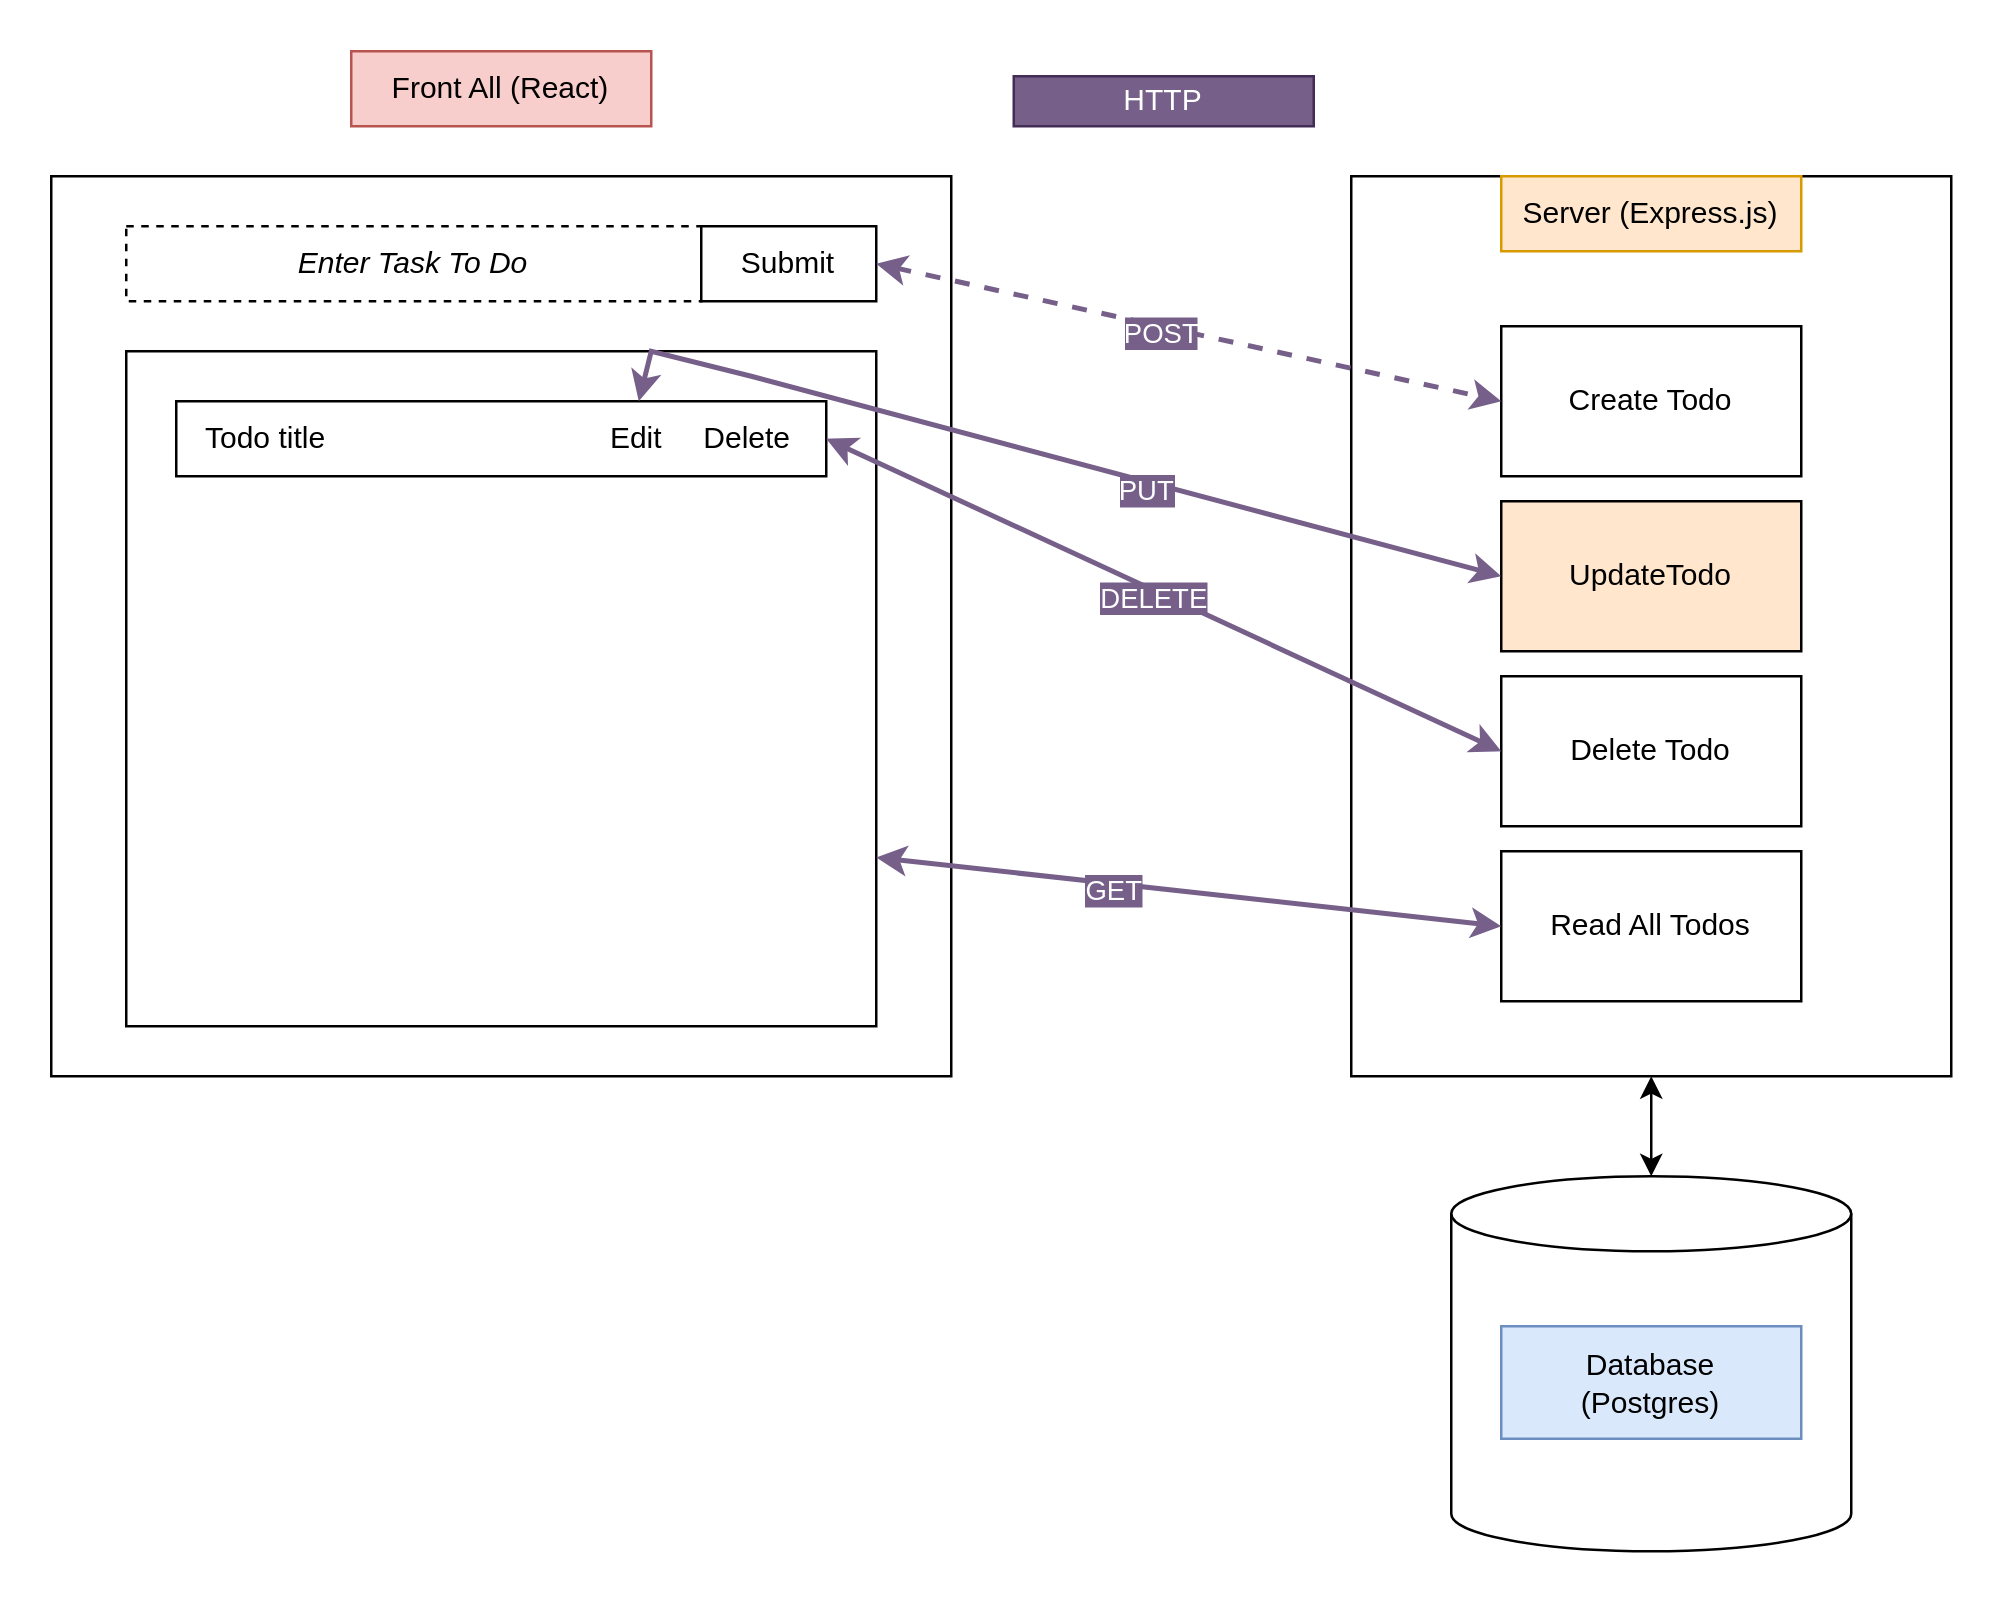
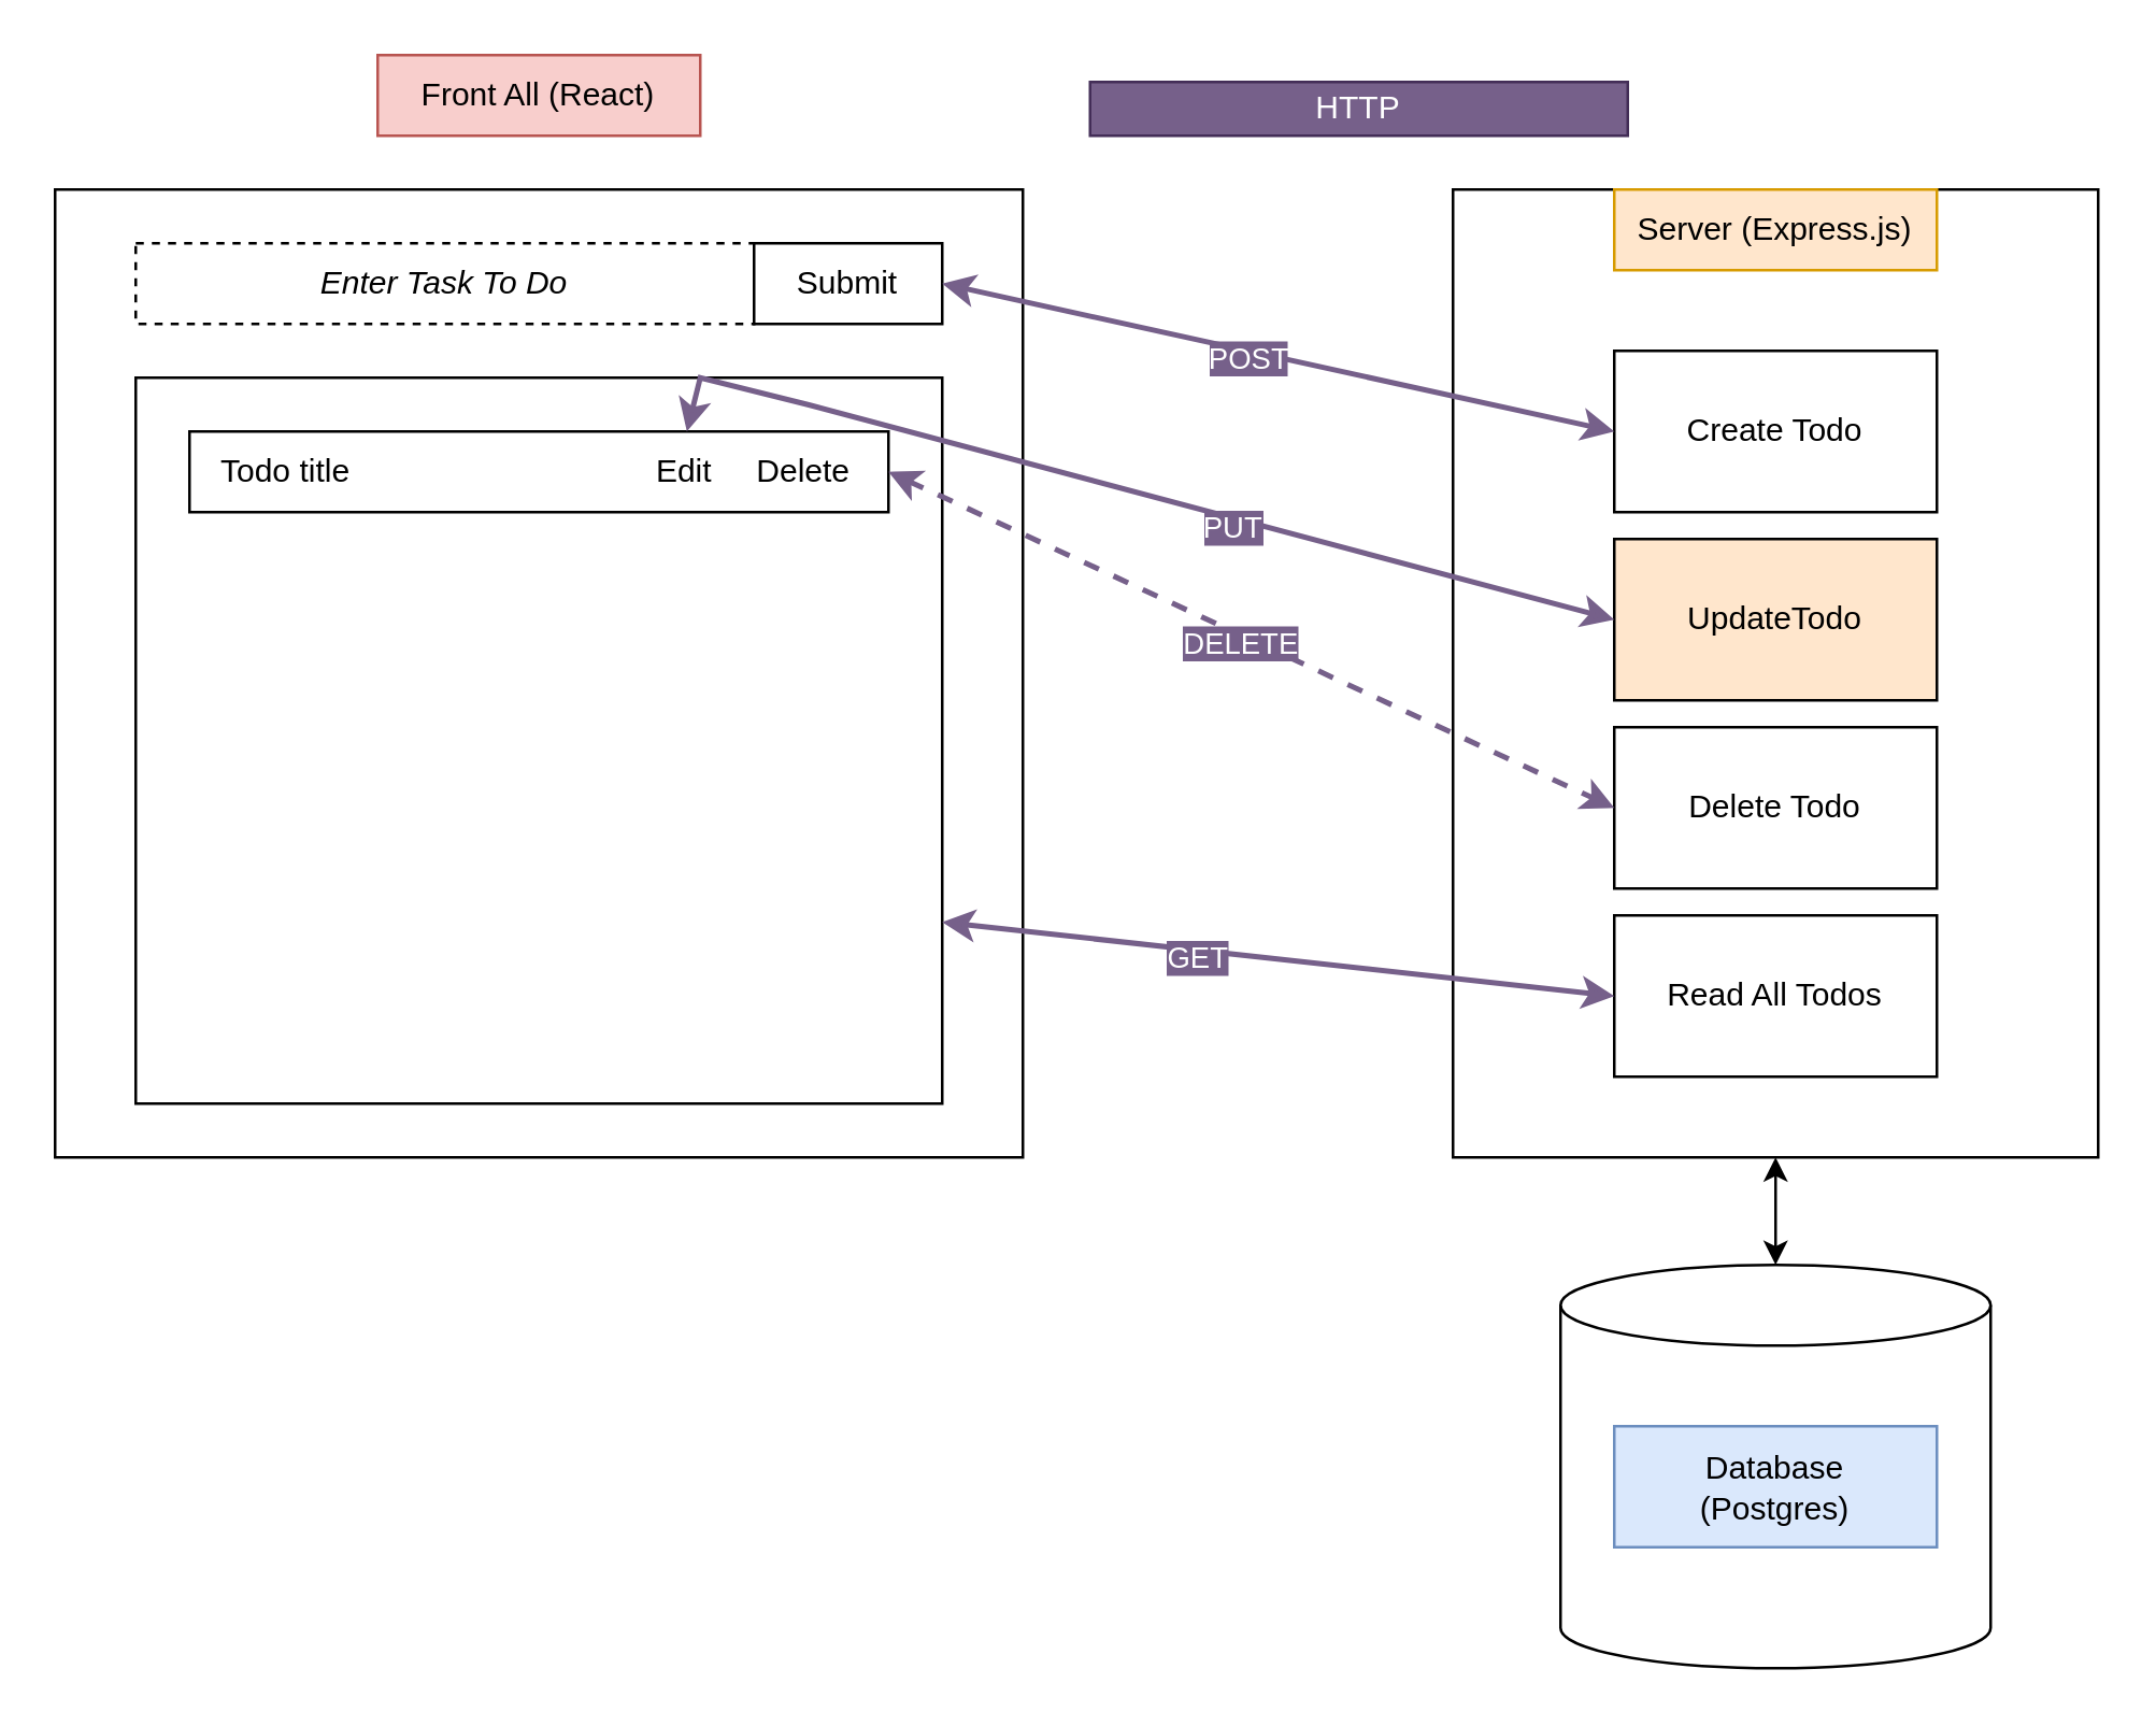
- <mxCell id="23" value="HTTP" style="rounded=0;whiteSpace=wrap;html=1;fillColor=#76608a;strokeColor=#432D57;fontColor=#ffffff;" vertex="1" parent="1"><mxGeometry x="405" y="30" width="120" height="20" as="geometry" /></mxCell>
+ <mxCell id="23" value="HTTP" style="rounded=0;whiteSpace=wrap;html=1;fillColor=#76608a;strokeColor=#432D57;fontColor=#ffffff;" vertex="1" parent="1"><mxGeometry x="405" y="30" width="200" height="20" as="geometry" /></mxCell>
- <mxCell id="21" value="" style="endArrow=classic;startArrow=classic;html=1;rounded=0;entryX=0;entryY=0.5;entryDx=0;entryDy=0;exitX=1;exitY=0.5;exitDx=0;exitDy=0;strokeWidth=2;fillColor=#ffe6cc;strokeColor=#76608A;dashed=1;" edge="1" parent="1" source="4" target="14"><mxGeometry width="50" height="50" relative="1" as="geometry"><mxPoint x="360" y="260" as="sourcePoint" /><mxPoint x="410" y="210" as="targetPoint" /></mxGeometry></mxCell>
+ <mxCell id="21" value="" style="endArrow=classic;startArrow=classic;html=1;rounded=0;entryX=0;entryY=0.5;entryDx=0;entryDy=0;exitX=1;exitY=0.5;exitDx=0;exitDy=0;strokeWidth=2;fillColor=#ffe6cc;strokeColor=#76608A;" edge="1" parent="1" source="4" target="14"><mxGeometry width="50" height="50" relative="1" as="geometry"><mxPoint x="360" y="260" as="sourcePoint" /><mxPoint x="410" y="210" as="targetPoint" /></mxGeometry></mxCell>
- <mxCell id="17" value="" style="endArrow=classic;startArrow=classic;html=1;rounded=0;exitX=1;exitY=0.5;exitDx=0;exitDy=0;entryX=0;entryY=0.5;entryDx=0;entryDy=0;fillColor=#ffe6cc;strokeColor=#76608A;strokeWidth=2;" edge="1" parent="1" source="7" target="13"><mxGeometry width="50" height="50" relative="1" as="geometry"><mxPoint x="360" y="260" as="sourcePoint" /><mxPoint x="410" y="210" as="targetPoint" /></mxGeometry></mxCell>
+ <mxCell id="17" value="" style="endArrow=classic;startArrow=classic;html=1;rounded=0;exitX=1;exitY=0.5;exitDx=0;exitDy=0;entryX=0;entryY=0.5;entryDx=0;entryDy=0;fillColor=#ffe6cc;strokeColor=#76608A;strokeWidth=2;dashed=1;" edge="1" parent="1" source="7" target="13"><mxGeometry width="50" height="50" relative="1" as="geometry"><mxPoint x="360" y="260" as="sourcePoint" /><mxPoint x="410" y="210" as="targetPoint" /></mxGeometry></mxCell>
